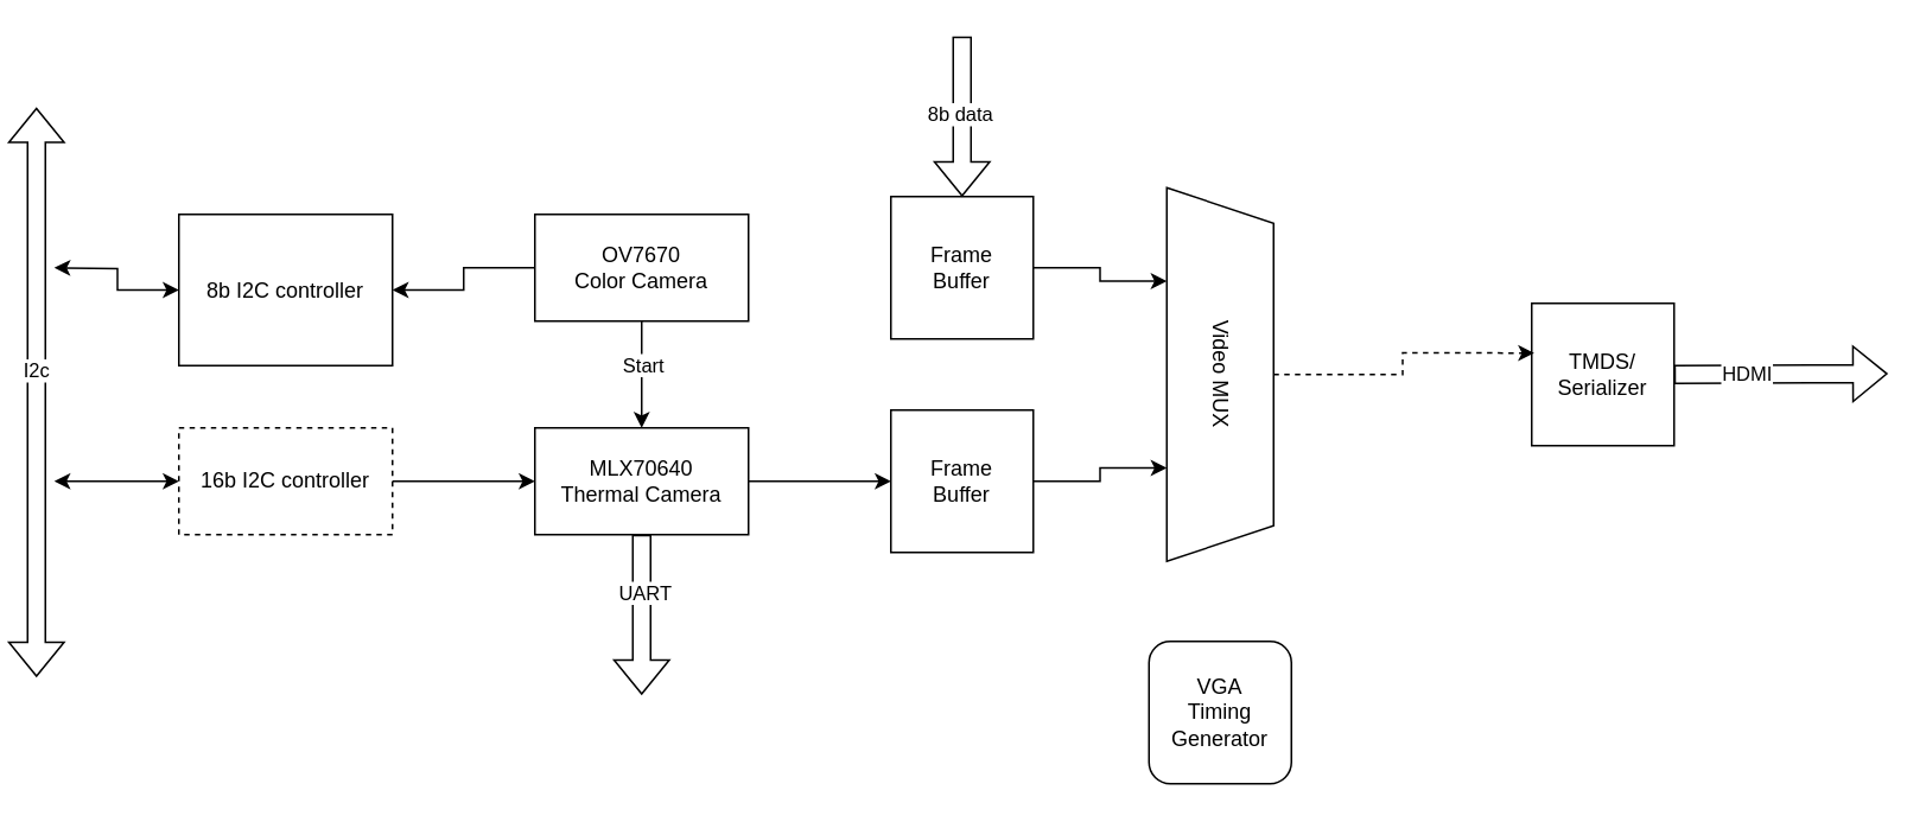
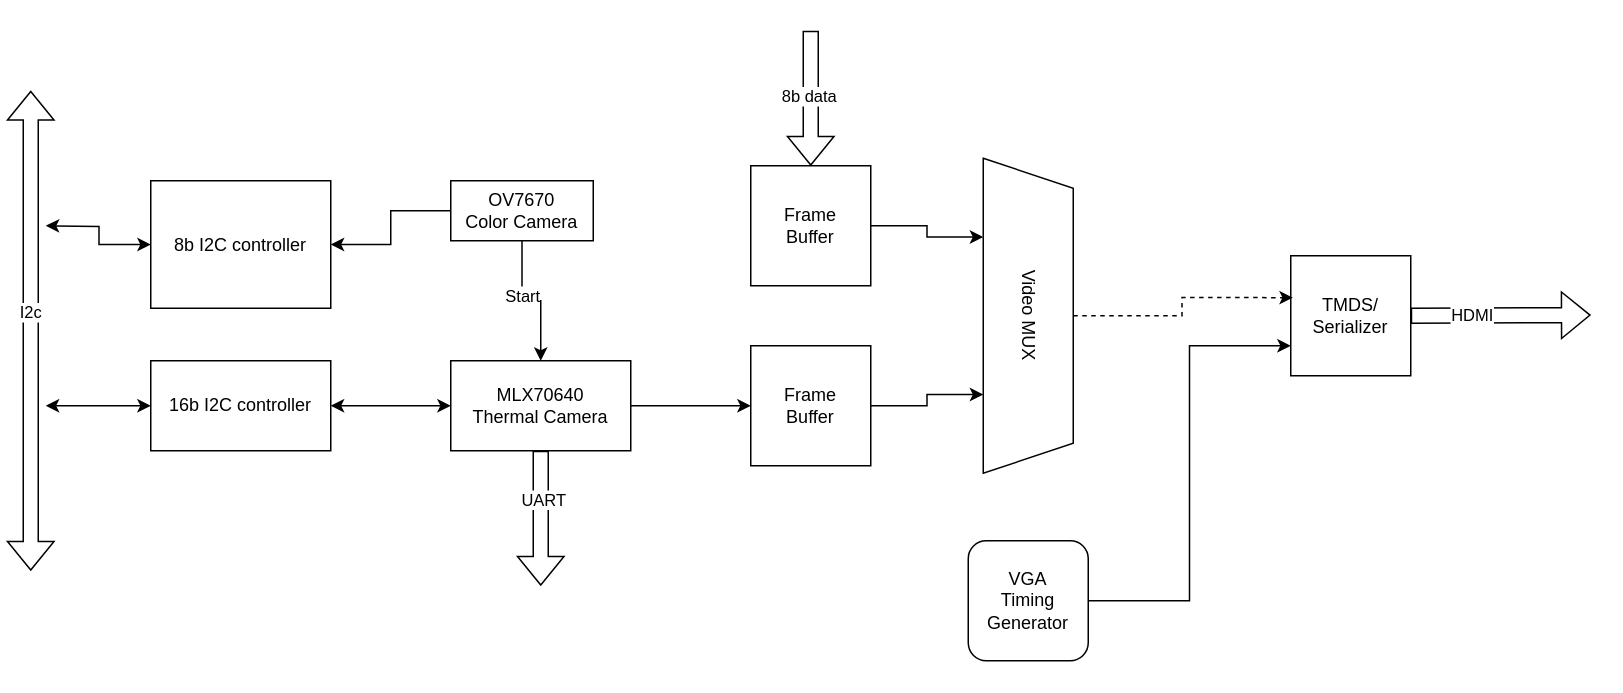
- <mxCell id="11" value="OV7670&lt;div&gt;Color Camera&lt;/div&gt;" style="rounded=0;whiteSpace=wrap;html=1;" vertex="1" parent="1"><mxGeometry x="300" y="120" width="120" height="60" as="geometry" /></mxCell>
+ <mxCell id="11" value="OV7670&lt;div&gt;Color Camera&lt;/div&gt;" style="rounded=0;whiteSpace=wrap;html=1;" vertex="1" parent="1"><mxGeometry x="300" y="120" width="95" height="40" as="geometry" /></mxCell>
- <mxCell id="5" value="16b I2C controller" style="rounded=0;whiteSpace=wrap;html=1;dashed=1;" vertex="1" parent="1"><mxGeometry x="100" y="240" width="120" height="60" as="geometry" /></mxCell>
+ <mxCell id="5" value="16b I2C controller" style="rounded=0;whiteSpace=wrap;html=1;" vertex="1" parent="1"><mxGeometry x="100" y="240" width="120" height="60" as="geometry" /></mxCell>
- <mxCell id="12" style="edgeStyle=orthogonalEdgeStyle;rounded=0;orthogonalLoop=1;jettySize=auto;html=1;exitX=0;exitY=0.5;exitDx=0;exitDy=0;entryX=1;entryY=0.5;entryDx=0;entryDy=0;startArrow=classic;startFill=1;endArrow=none;" edge="1" parent="1" source="14" target="5"><mxGeometry relative="1" as="geometry" /></mxCell>
+ <mxCell id="12" style="edgeStyle=orthogonalEdgeStyle;rounded=0;orthogonalLoop=1;jettySize=auto;html=1;exitX=0;exitY=0.5;exitDx=0;exitDy=0;entryX=1;entryY=0.5;entryDx=0;entryDy=0;startArrow=classic;startFill=1;" edge="1" parent="1" source="14" target="5"><mxGeometry relative="1" as="geometry" /></mxCell>
+ <mxCell id="22" style="edgeStyle=orthogonalEdgeStyle;rounded=0;orthogonalLoop=1;jettySize=auto;html=1;exitX=1;exitY=0.5;exitDx=0;exitDy=0;entryX=0;entryY=0.75;entryDx=0;entryDy=0;" edge="1" parent="1" source="23" target="24"><mxGeometry relative="1" as="geometry" /></mxCell>
